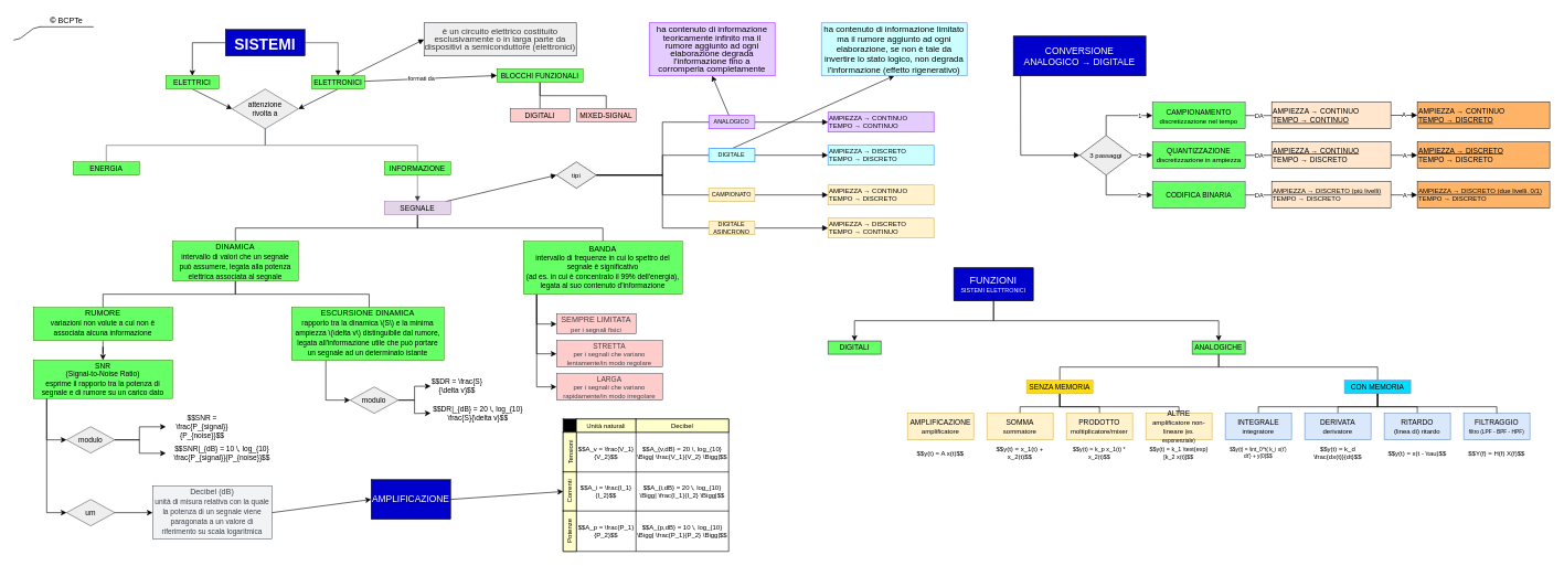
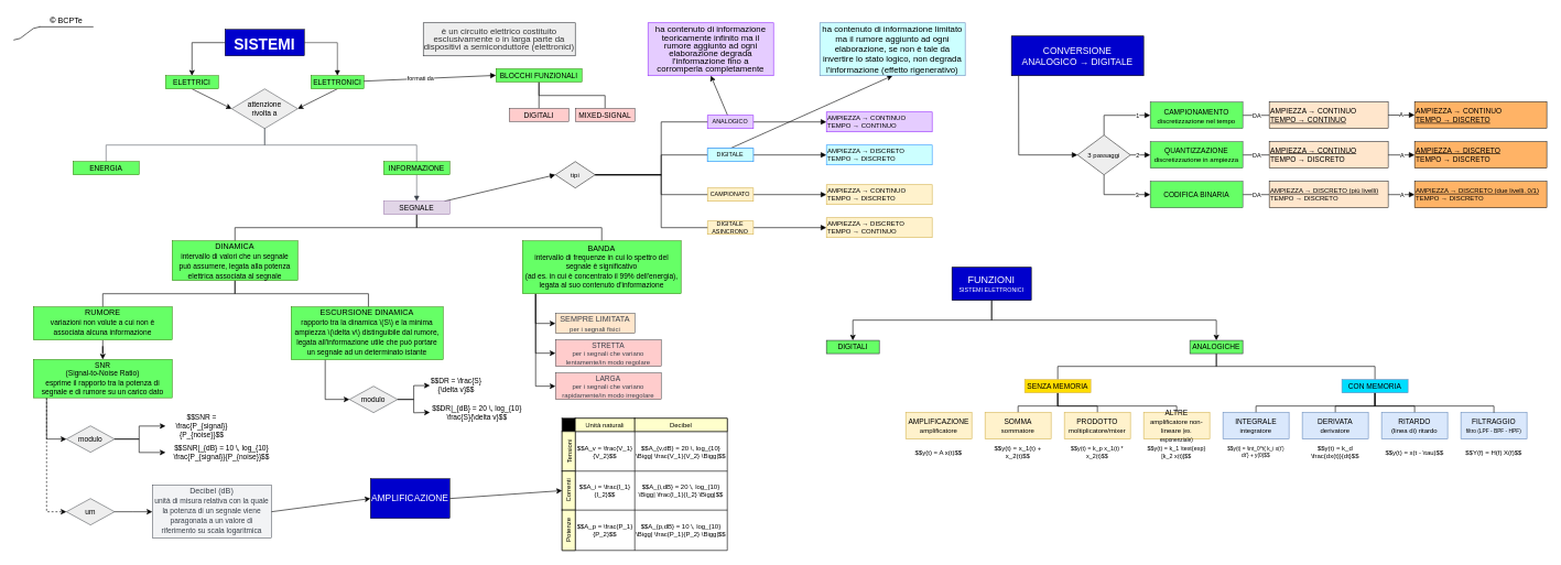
- <mxCell id="7" style="edgeStyle=none;rounded=0;jumpStyle=none;jumpSize=6;orthogonalLoop=1;jettySize=auto;html=1;entryX=0;entryY=0.5;entryDx=0;entryDy=0;fontSize=9;startFill=1;endArrow=block;endFill=1;sourcePerimeterSpacing=0;targetPerimeterSpacing=0;strokeWidth=1;exitX=0.75;exitY=0;exitDx=0;exitDy=0;" parent="1" source="8" target="150" edge="1"><mxGeometry relative="1" as="geometry" /></mxCell>
- <mxCell id="51" value="&lt;div style=&quot;display: flex; justify-content: center; text-align: center; align-items: baseline; font-size: 12px; line-height: 1.25; margin-top: -2px;&quot;&gt;&lt;span style=&quot;&quot;&gt;&lt;span style=&quot;color: rgb(58, 65, 74);&quot;&gt;SEMPRE LIMITATA&lt;br style=&quot;font-size: 11px;&quot;&gt;&lt;/span&gt;&lt;font size=&quot;1&quot;&gt;&lt;span style=&quot;color: rgb(58, 65, 74);&quot;&gt;per i segnali fisici&lt;/span&gt;&lt;/font&gt;&lt;/span&gt;&lt;/div&gt;" style="html=1;overflow=block;blockSpacing=1;whiteSpace=wrap;fontSize=11;spacing=3.8;strokeColor=#36393D;strokeOpacity=100;rounded=0;absoluteArcSize=1;arcSize=9;strokeWidth=0.8;fillColor=#ffcccc;container=0;" parent="1" vertex="1"><mxGeometry x="840" y="474" width="120" height="30" as="geometry" /></mxCell>
+ <mxCell id="51" value="&lt;div style=&quot;display: flex; justify-content: center; text-align: center; align-items: baseline; font-size: 12px; line-height: 1.25; margin-top: -2px;&quot;&gt;&lt;span style=&quot;&quot;&gt;&lt;span style=&quot;color: rgb(58, 65, 74);&quot;&gt;SEMPRE LIMITATA&lt;br style=&quot;font-size: 11px;&quot;&gt;&lt;/span&gt;&lt;font size=&quot;1&quot;&gt;&lt;span style=&quot;color: rgb(58, 65, 74);&quot;&gt;per i segnali fisici&lt;/span&gt;&lt;/font&gt;&lt;/span&gt;&lt;/div&gt;" style="html=1;overflow=block;blockSpacing=1;whiteSpace=wrap;fontSize=11;spacing=3.8;strokeColor=#36393D;strokeOpacity=100;rounded=0;absoluteArcSize=1;arcSize=9;strokeWidth=0.8;fillColor=#ffe6cc;container=0;" parent="1" vertex="1"><mxGeometry x="840" y="474" width="120" height="30" as="geometry" /></mxCell>
- <mxCell id="36" style="edgeStyle=orthogonalEdgeStyle;rounded=0;orthogonalLoop=1;jettySize=auto;html=1;entryX=0;entryY=0.5;entryDx=0;entryDy=0;" parent="1" source="37" target="43" edge="1"><mxGeometry relative="1" as="geometry"><Array as="points"><mxPoint x="70" y="774" /></Array></mxGeometry></mxCell>
+ <mxCell id="36" style="edgeStyle=orthogonalEdgeStyle;rounded=0;orthogonalLoop=1;jettySize=auto;html=1;entryX=0;entryY=0.5;entryDx=0;entryDy=0;dashed=1;" parent="1" source="37" target="43" edge="1"><mxGeometry relative="1" as="geometry"><Array as="points"><mxPoint x="70" y="774" /></Array></mxGeometry></mxCell>
